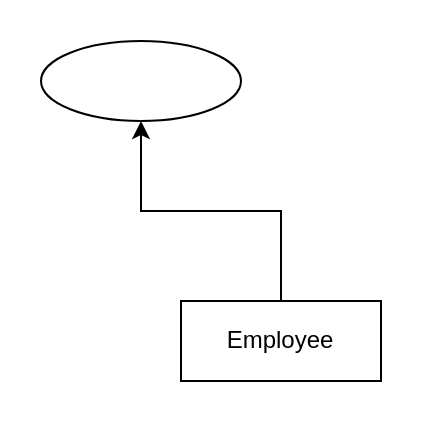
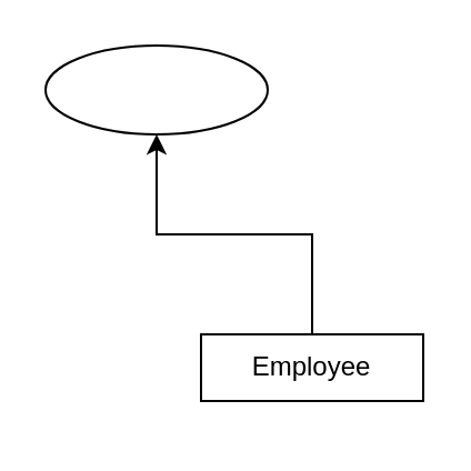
- <mxCell id="3" value="Employee" style="whiteSpace=wrap;html=1;align=center;" parent="1" vertex="1"><mxGeometry x="90" y="150" width="100" height="40" as="geometry" /></mxCell>
+ <mxCell id="3" value="Employee" style="whiteSpace=wrap;html=1;align=center;" parent="1" vertex="1"><mxGeometry x="90" y="150" width="100" height="30" as="geometry" /></mxCell>
